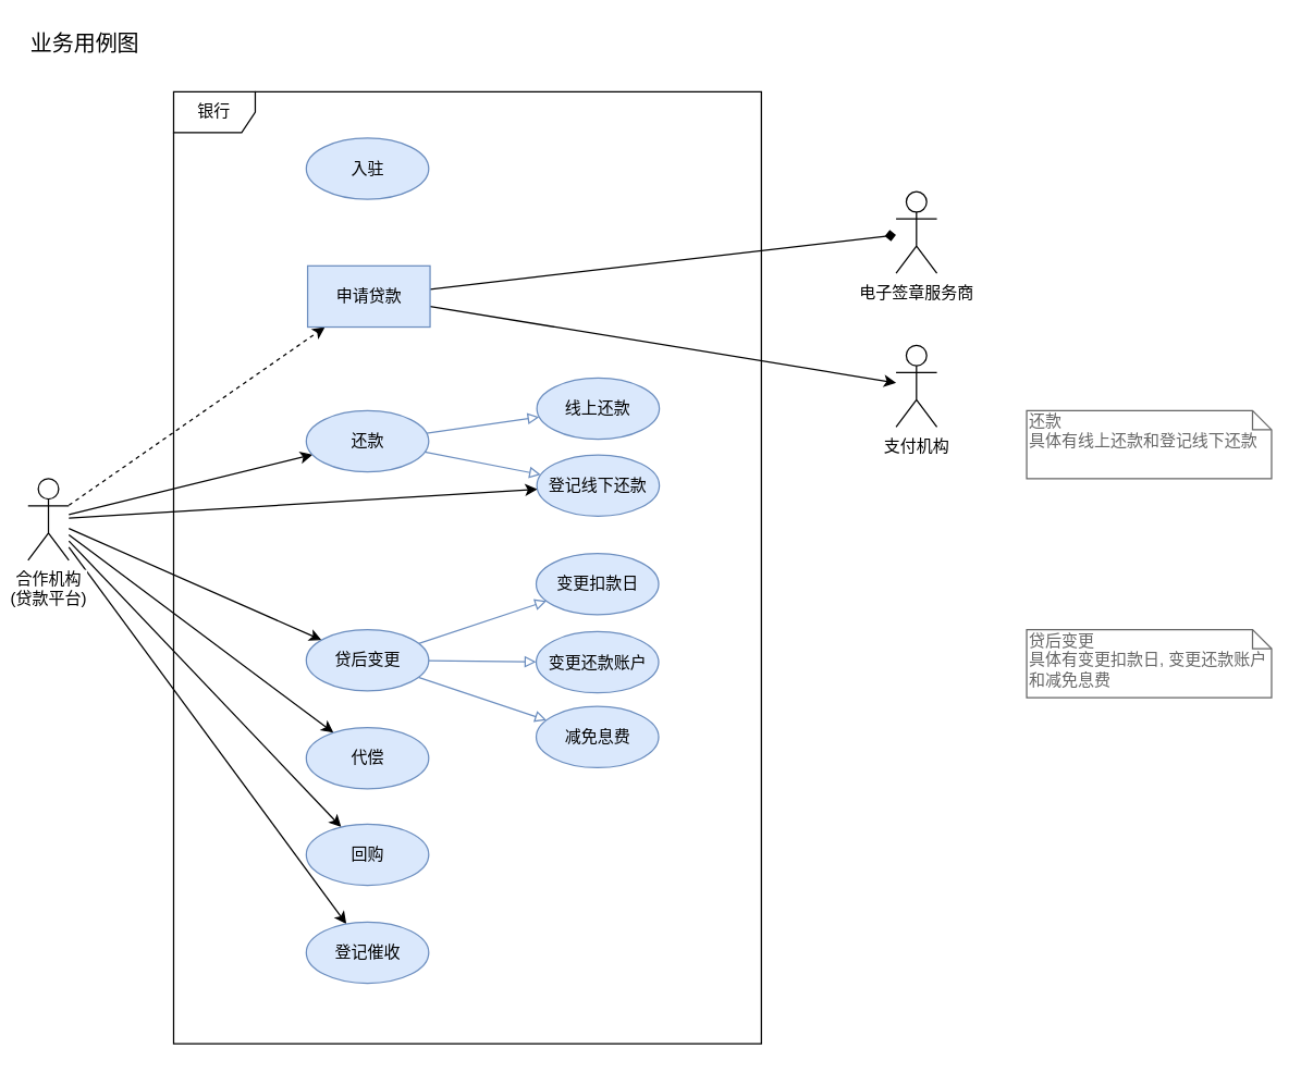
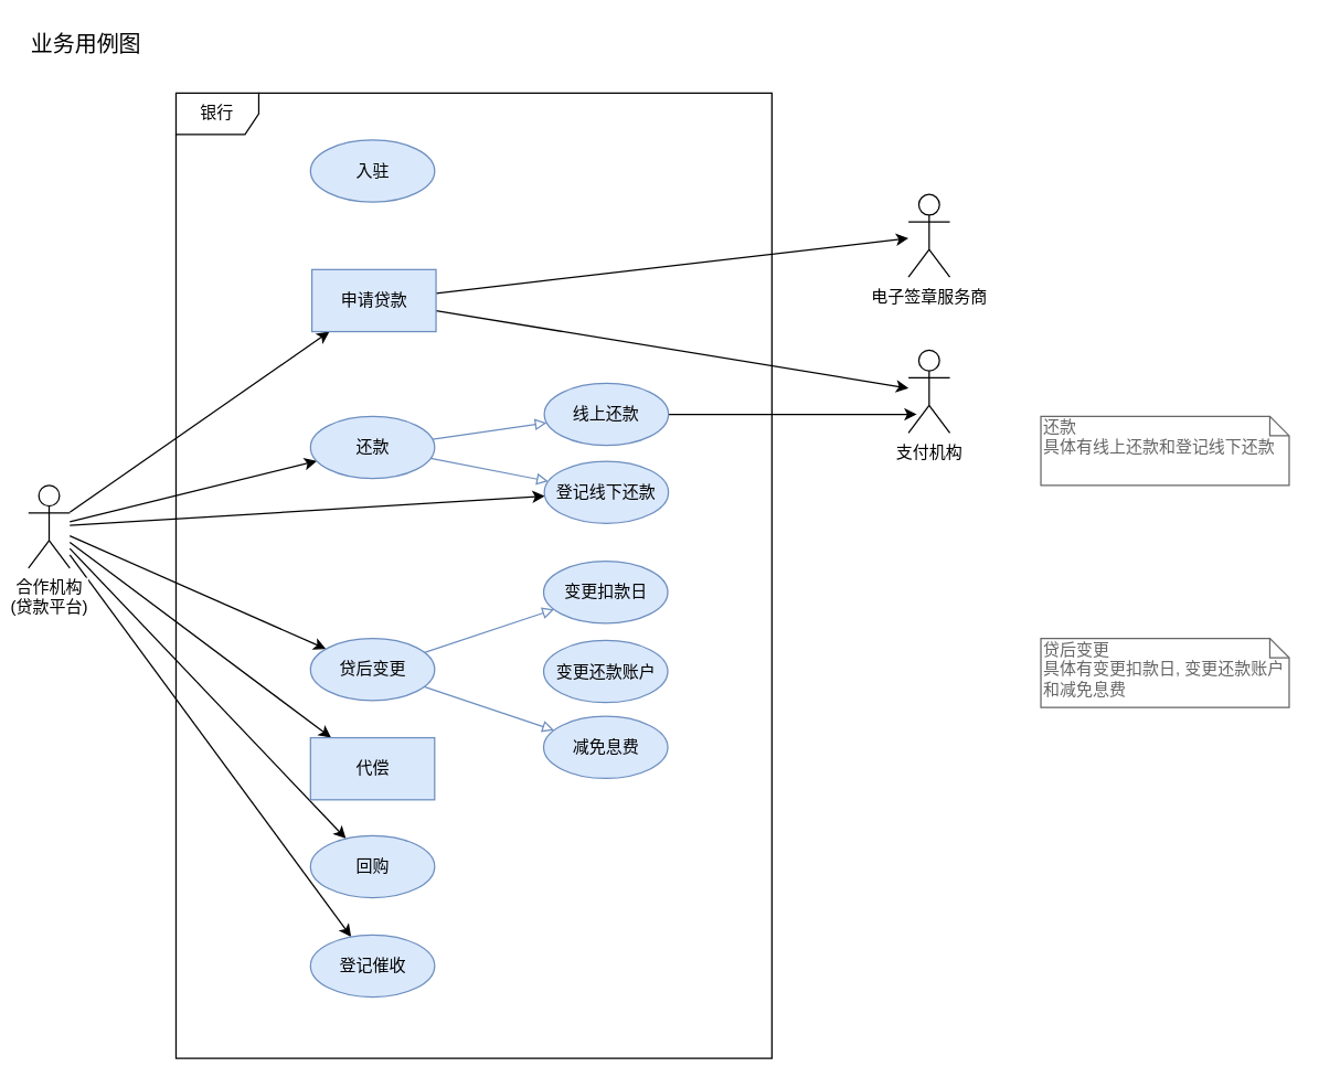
- <mxCell id="11" style="edgeStyle=none;rounded=0;orthogonalLoop=1;jettySize=auto;html=1;endArrow=diamond;endFill=1;" parent="1" source="13" target="30" edge="1"><mxGeometry relative="1" as="geometry" /></mxCell>
+ <mxCell id="11" style="edgeStyle=none;rounded=0;orthogonalLoop=1;jettySize=auto;html=1;endArrow=classic;endFill=1;" parent="1" source="13" target="30" edge="1"><mxGeometry relative="1" as="geometry" /></mxCell>
+ <mxCell id="27" style="edgeStyle=none;rounded=0;orthogonalLoop=1;jettySize=auto;html=1;entryX=0.2;entryY=0.775;entryDx=0;entryDy=0;entryPerimeter=0;endArrow=classic;endFill=1;" parent="1" source="28" target="31" edge="1"><mxGeometry relative="1" as="geometry" /></mxCell>
- <mxCell id="4" style="edgeStyle=none;rounded=0;orthogonalLoop=1;jettySize=auto;html=1;dashed=1;" parent="1" source="10" target="13" edge="1"><mxGeometry relative="1" as="geometry" /></mxCell>
+ <mxCell id="4" style="edgeStyle=none;rounded=0;orthogonalLoop=1;jettySize=auto;html=1;" parent="1" source="10" target="13" edge="1"><mxGeometry relative="1" as="geometry" /></mxCell>
- <mxCell id="18" style="edgeStyle=none;rounded=0;orthogonalLoop=1;jettySize=auto;html=1;endArrow=block;endFill=0;fillColor=#dae8fc;strokeColor=#6c8ebf;" parent="1" source="20" target="24" edge="1"><mxGeometry relative="1" as="geometry" /></mxCell>
- <mxCell id="21" value="代偿" style="ellipse;whiteSpace=wrap;html=1;fillColor=#dae8fc;strokeColor=#6c8ebf;" parent="1" vertex="1"><mxGeometry x="224.5" y="534.5" width="90" height="45" as="geometry" /></mxCell>
+ <mxCell id="21" value="代偿" style="whiteSpace=wrap;html=1;fillColor=#dae8fc;strokeColor=#6c8ebf;rounded=0;" parent="1" vertex="1"><mxGeometry x="224.5" y="534.5" width="90" height="45" as="geometry" /></mxCell>
